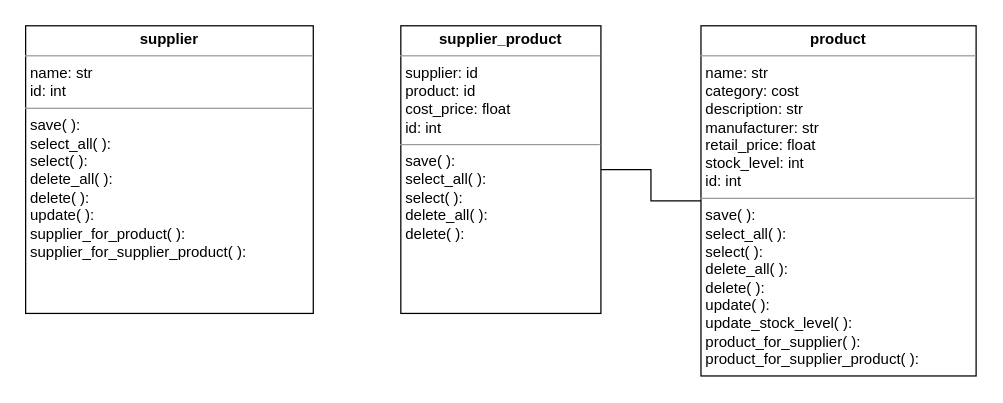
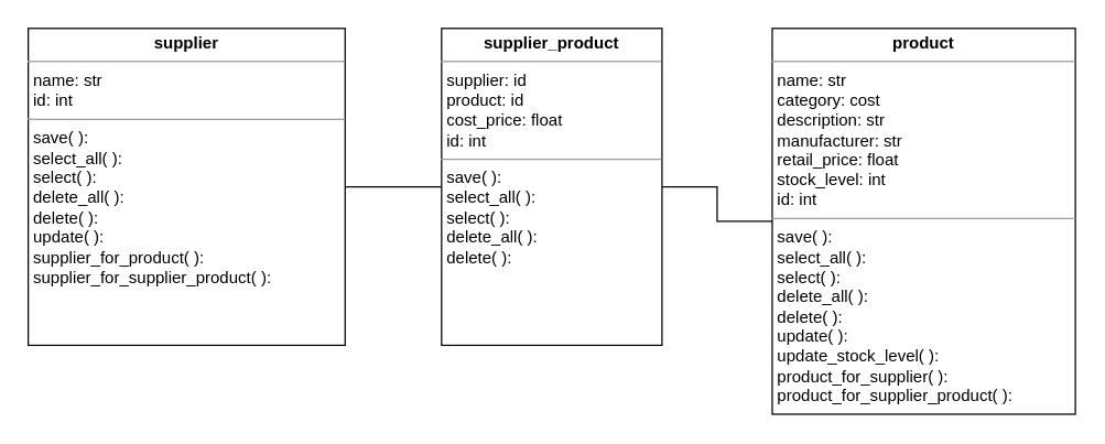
+ <mxCell id="5" value="" style="edgeStyle=orthogonalEdgeStyle;rounded=0;orthogonalLoop=1;jettySize=auto;html=1;endArrow=none;endFill=0;" parent="1" source="6" target="3" edge="1"><mxGeometry relative="1" as="geometry" /></mxCell>
